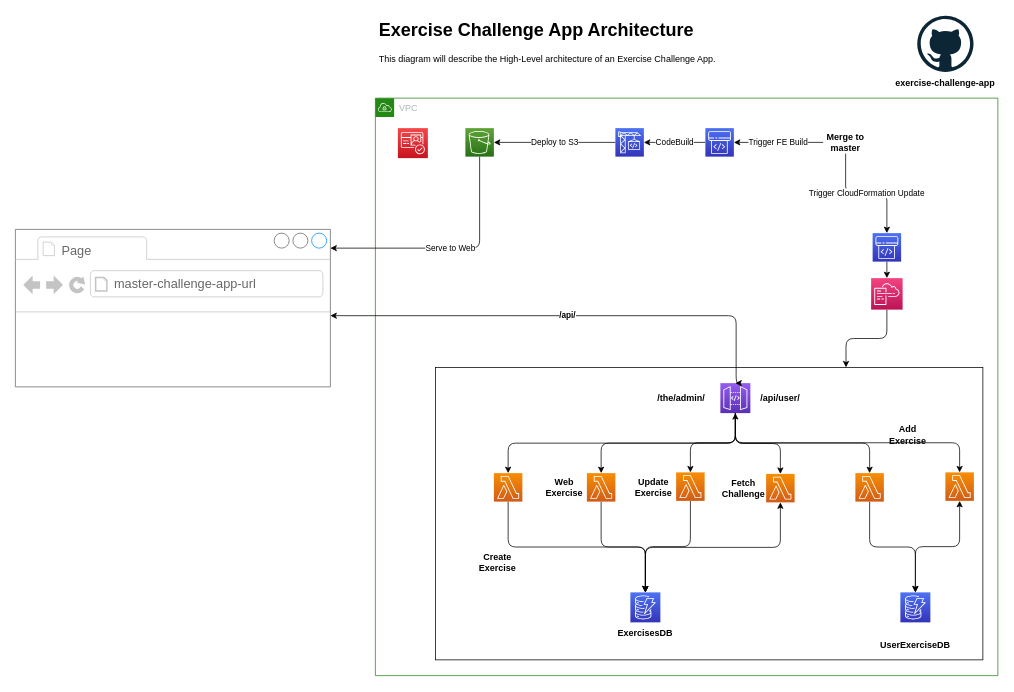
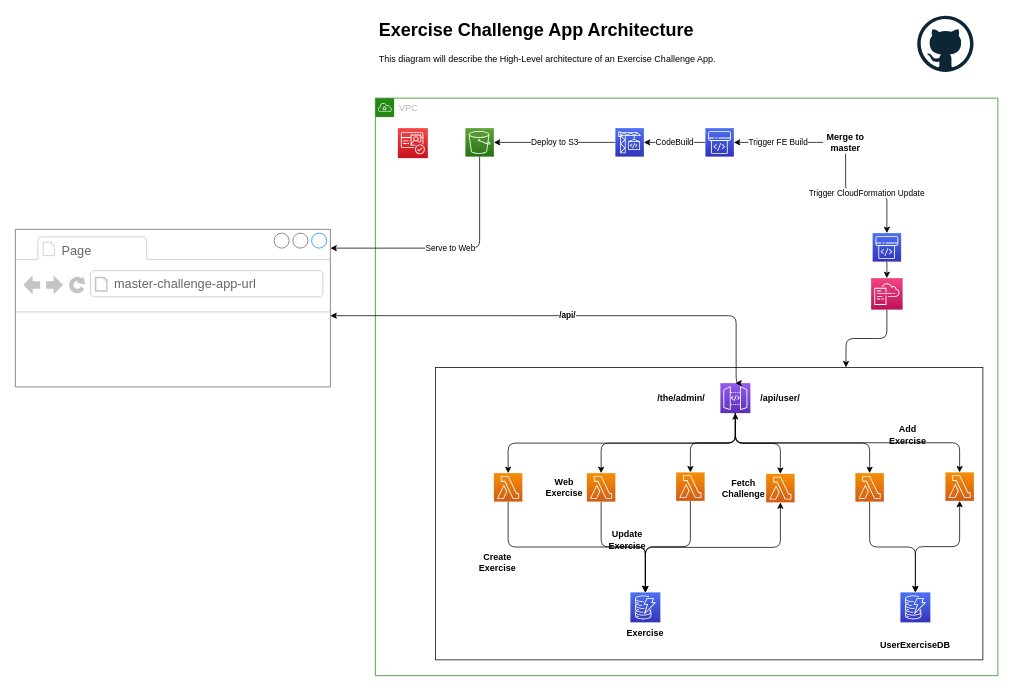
- <mxCell id="53" value="exercise-challenge-app" style="text;html=1;strokeColor=none;fillColor=none;align=center;verticalAlign=middle;whiteSpace=wrap;rounded=0;fontStyle=1" vertex="1" parent="51"><mxGeometry y="75" width="140" height="30" as="geometry" /></mxCell>
- <mxCell id="30" value="Update Exercise" style="text;html=1;strokeColor=none;fillColor=none;align=center;verticalAlign=middle;whiteSpace=wrap;rounded=0;fontStyle=1" vertex="1" parent="2"><mxGeometry x="341" y="504" width="60" height="30" as="geometry" /></mxCell>
+ <mxCell id="30" value="Update Exercise" style="text;html=1;strokeColor=none;fillColor=none;align=center;verticalAlign=middle;whiteSpace=wrap;rounded=0;fontStyle=1" vertex="1" parent="2"><mxGeometry x="306" y="574" width="60" height="30" as="geometry" /></mxCell>
- <mxCell id="33" value="ExercisesDB" style="text;html=1;strokeColor=none;fillColor=none;align=center;verticalAlign=middle;whiteSpace=wrap;rounded=0;fontStyle=1" vertex="1" parent="31"><mxGeometry y="40" width="60" height="30" as="geometry" /></mxCell>
+ <mxCell id="33" value="Exercise" style="text;html=1;strokeColor=none;fillColor=none;align=center;verticalAlign=middle;whiteSpace=wrap;rounded=0;fontStyle=1" vertex="1" parent="31"><mxGeometry y="40" width="60" height="30" as="geometry" /></mxCell>
